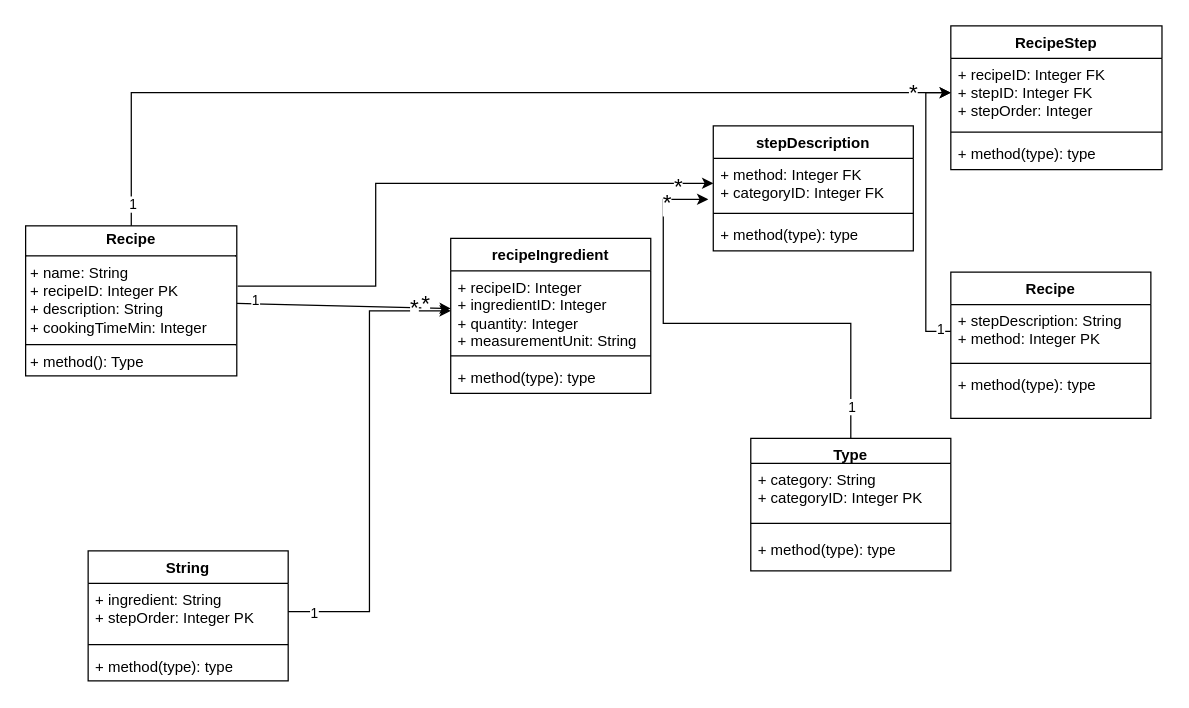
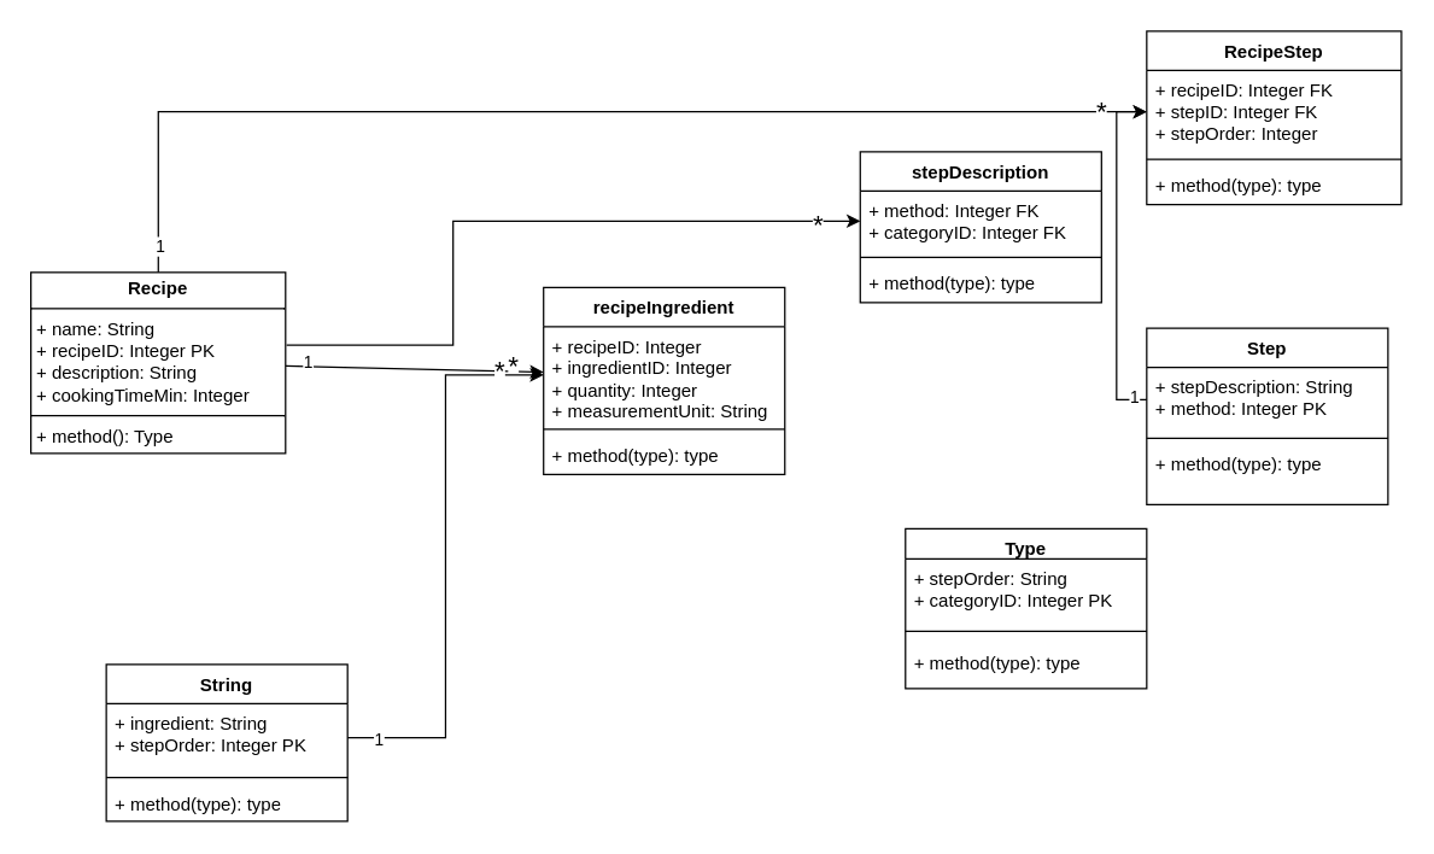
- <mxCell id="9" value="Recipe" style="swimlane;fontStyle=1;align=center;verticalAlign=top;childLayout=stackLayout;horizontal=1;startSize=26;horizontalStack=0;resizeParent=1;resizeParentMax=0;resizeLast=0;collapsible=1;marginBottom=0;whiteSpace=wrap;html=1;" vertex="1" parent="1"><mxGeometry x="760" y="217" width="160" height="117" as="geometry" /></mxCell>
+ <mxCell id="9" value="Step" style="swimlane;fontStyle=1;align=center;verticalAlign=top;childLayout=stackLayout;horizontal=1;startSize=26;horizontalStack=0;resizeParent=1;resizeParentMax=0;resizeLast=0;collapsible=1;marginBottom=0;whiteSpace=wrap;html=1;" vertex="1" parent="1"><mxGeometry x="760" y="217" width="160" height="117" as="geometry" /></mxCell>
- <mxCell id="30" style="rounded=0;orthogonalLoop=1;jettySize=auto;html=1;entryX=-0.025;entryY=0.82;entryDx=0;entryDy=0;entryPerimeter=0;edgeStyle=orthogonalEdgeStyle;" edge="1" parent="1" source="13" target="22"><mxGeometry relative="1" as="geometry"><Array as="points"><mxPoint x="680" y="258" /><mxPoint x="530" y="258" /><mxPoint x="530" y="159" /></Array></mxGeometry></mxCell>
- <mxCell id="31" value="1" style="edgeLabel;html=1;align=center;verticalAlign=middle;resizable=0;points=[];" vertex="1" connectable="0" parent="30"><mxGeometry x="-0.863" relative="1" as="geometry"><mxPoint as="offset" /></mxGeometry></mxCell>
- <mxCell id="32" value="*" style="edgeLabel;html=1;align=center;verticalAlign=middle;resizable=0;points=[];fontSize=18;" vertex="1" connectable="0" parent="30"><mxGeometry x="0.799" y="-2" relative="1" as="geometry"><mxPoint as="offset" /></mxGeometry></mxCell>
- <mxCell id="14" value="+ category: String&lt;div&gt;+ categoryID: Integer PK&lt;/div&gt;" style="text;strokeColor=none;fillColor=none;align=left;verticalAlign=top;spacingLeft=4;spacingRight=4;overflow=hidden;rotatable=0;points=[[0,0.5],[1,0.5]];portConstraint=eastwest;whiteSpace=wrap;html=1;" vertex="1" parent="13"><mxGeometry y="20" width="160" height="40" as="geometry" /></mxCell>
+ <mxCell id="14" value="+ stepOrder: String&lt;div&gt;+ categoryID: Integer PK&lt;/div&gt;" style="text;strokeColor=none;fillColor=none;align=left;verticalAlign=top;spacingLeft=4;spacingRight=4;overflow=hidden;rotatable=0;points=[[0,0.5],[1,0.5]];portConstraint=eastwest;whiteSpace=wrap;html=1;" vertex="1" parent="13"><mxGeometry y="20" width="160" height="40" as="geometry" /></mxCell>
